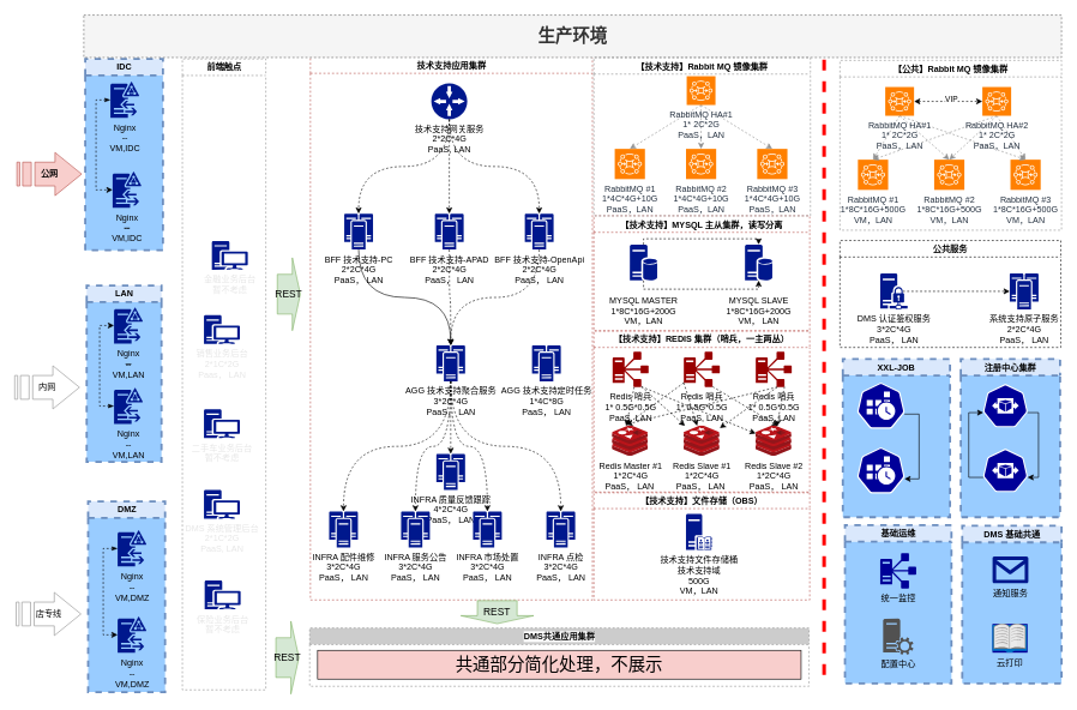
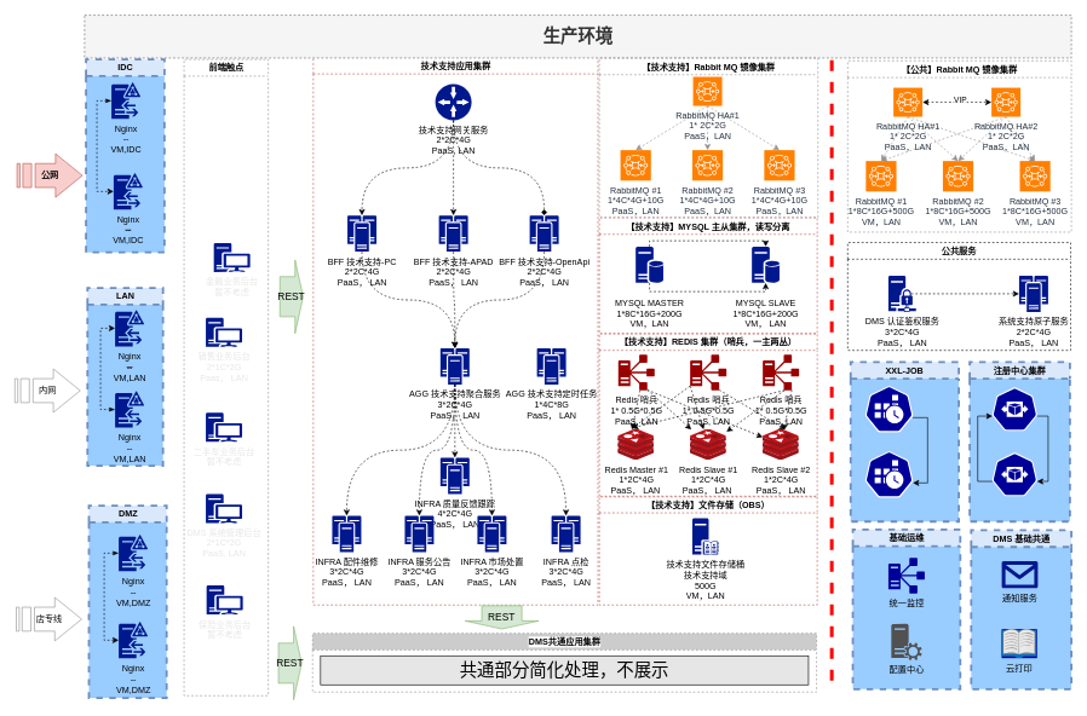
- <mxCell id="64" style="edgeStyle=orthogonalEdgeStyle;curved=1;rounded=0;orthogonalLoop=1;jettySize=auto;html=1;exitX=0.5;exitY=1;exitDx=0;exitDy=0;exitPerimeter=0;entryX=0.5;entryY=0;entryDx=0;entryDy=0;entryPerimeter=0;dashed=1;fontColor=#000000;strokeColor=#000000;strokeWidth=1;" parent="53" source="59" target="62" edge="1"><mxGeometry relative="1" as="geometry"><mxPoint x="173" y="97" as="sourcePoint" /><mxPoint x="77" y="238" as="targetPoint" /></mxGeometry></mxCell>
+ <mxCell id="64" style="edgeStyle=orthogonalEdgeStyle;curved=1;rounded=0;orthogonalLoop=1;jettySize=auto;html=1;exitX=0.5;exitY=1;exitDx=0;exitDy=0;exitPerimeter=0;entryX=0.5;entryY=0;entryDx=0;entryDy=0;entryPerimeter=0;dashed=1;fontColor=#000000;strokeColor=#000000;strokeWidth=1;endArrow=diamond;" parent="53" source="59" target="62" edge="1"><mxGeometry relative="1" as="geometry"><mxPoint x="173" y="97" as="sourcePoint" /><mxPoint x="77" y="238" as="targetPoint" /></mxGeometry></mxCell>
- <mxCell id="65" style="edgeStyle=orthogonalEdgeStyle;curved=1;rounded=0;orthogonalLoop=1;jettySize=auto;html=1;exitX=0.5;exitY=1;exitDx=0;exitDy=0;exitPerimeter=0;entryX=0.5;entryY=0;entryDx=0;entryDy=0;entryPerimeter=0;dashed=0;fontColor=#000000;strokeColor=#000000;strokeWidth=1;" parent="53" source="61" target="56" edge="1"><mxGeometry relative="1" as="geometry"><mxPoint x="173" y="290" as="sourcePoint" /><mxPoint x="125" y="411" as="targetPoint" /></mxGeometry></mxCell>
+ <mxCell id="65" style="edgeStyle=orthogonalEdgeStyle;curved=1;rounded=0;orthogonalLoop=1;jettySize=auto;html=1;exitX=0.5;exitY=1;exitDx=0;exitDy=0;exitPerimeter=0;entryX=0.5;entryY=0;entryDx=0;entryDy=0;entryPerimeter=0;dashed=1;fontColor=#000000;strokeColor=#000000;strokeWidth=1;" parent="53" source="61" target="56" edge="1"><mxGeometry relative="1" as="geometry"><mxPoint x="173" y="290" as="sourcePoint" /><mxPoint x="125" y="411" as="targetPoint" /></mxGeometry></mxCell>
- <mxCell id="111" value="&lt;font style=&quot;font-size: 24px&quot;&gt;共通部分简化处理，不展示&lt;/font&gt;" style="rounded=0;whiteSpace=wrap;html=1;fillColor=#f8cecc;" parent="110" vertex="1"><mxGeometry x="11" y="31" width="672" height="40" as="geometry" /></mxCell>
+ <mxCell id="111" value="&lt;font style=&quot;font-size: 24px&quot;&gt;共通部分简化处理，不展示&lt;/font&gt;" style="rounded=0;whiteSpace=wrap;html=1;fillColor=#E6E6E6;" parent="110" vertex="1"><mxGeometry x="11" y="31" width="672" height="40" as="geometry" /></mxCell>
